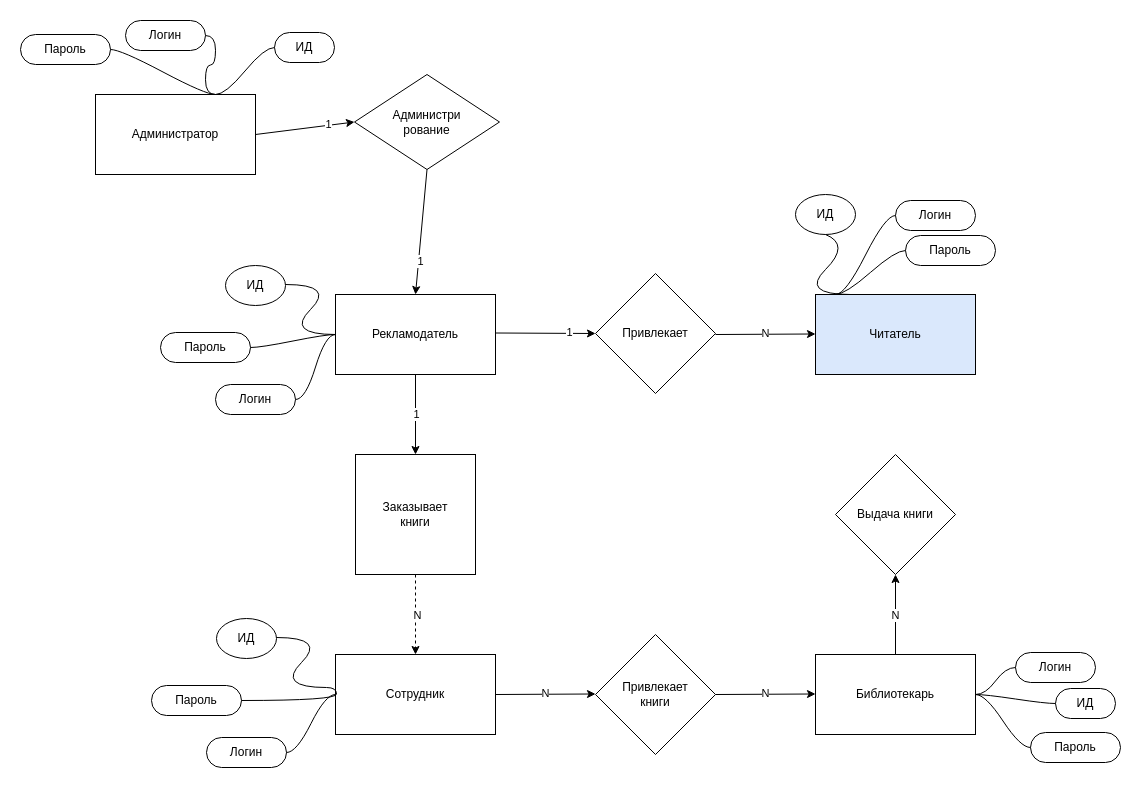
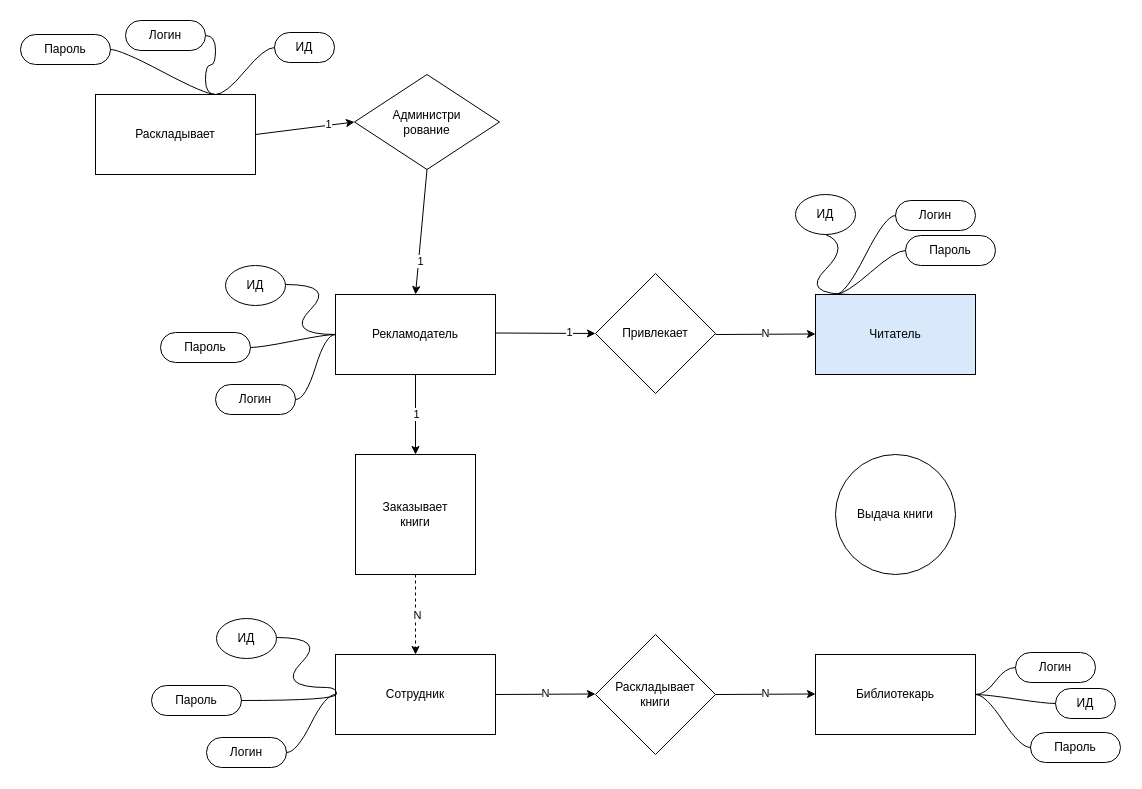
- <mxCell id="2" value="Администратор" style="rounded=0;whiteSpace=wrap;html=1;" vertex="1" parent="1"><mxGeometry x="95" y="94" width="160" height="80" as="geometry" /></mxCell>
+ <mxCell id="2" value="Раскладывает" style="rounded=0;whiteSpace=wrap;html=1;" vertex="1" parent="1"><mxGeometry x="95" y="94" width="160" height="80" as="geometry" /></mxCell>
- <mxCell id="11" value="Выдача книги" style="rhombus;whiteSpace=wrap;html=1;" vertex="1" parent="1"><mxGeometry x="835" y="454" width="120" height="120" as="geometry" /></mxCell>
+ <mxCell id="11" value="Выдача книги" style="ellipse;whiteSpace=wrap;html=1;" vertex="1" parent="1"><mxGeometry x="835" y="454" width="120" height="120" as="geometry" /></mxCell>
- <mxCell id="28" value="" style="endArrow=classic;html=1;rounded=0;entryX=0.5;entryY=1;entryDx=0;entryDy=0;exitX=0.5;exitY=0;exitDx=0;exitDy=0;" edge="1" parent="1" source="6" target="11"><mxGeometry width="50" height="50" relative="1" as="geometry"><mxPoint x="775" y="394" as="sourcePoint" /><mxPoint x="875" y="393.5" as="targetPoint" /></mxGeometry></mxCell>
- <mxCell id="29" value="N" style="edgeLabel;html=1;align=center;verticalAlign=middle;resizable=0;points=[];" vertex="1" connectable="0" parent="28"><mxGeometry x="-0.007" y="1" relative="1" as="geometry"><mxPoint as="offset" /></mxGeometry></mxCell>
- <mxCell id="10" value="Привлекает&lt;div&gt;книги&lt;/div&gt;" style="rhombus;whiteSpace=wrap;html=1;" vertex="1" parent="1"><mxGeometry x="595" y="634" width="120" height="120" as="geometry" /></mxCell>
+ <mxCell id="10" value="Раскладывает&lt;div&gt;книги&lt;/div&gt;" style="rhombus;whiteSpace=wrap;html=1;" vertex="1" parent="1"><mxGeometry x="595" y="634" width="120" height="120" as="geometry" /></mxCell>
